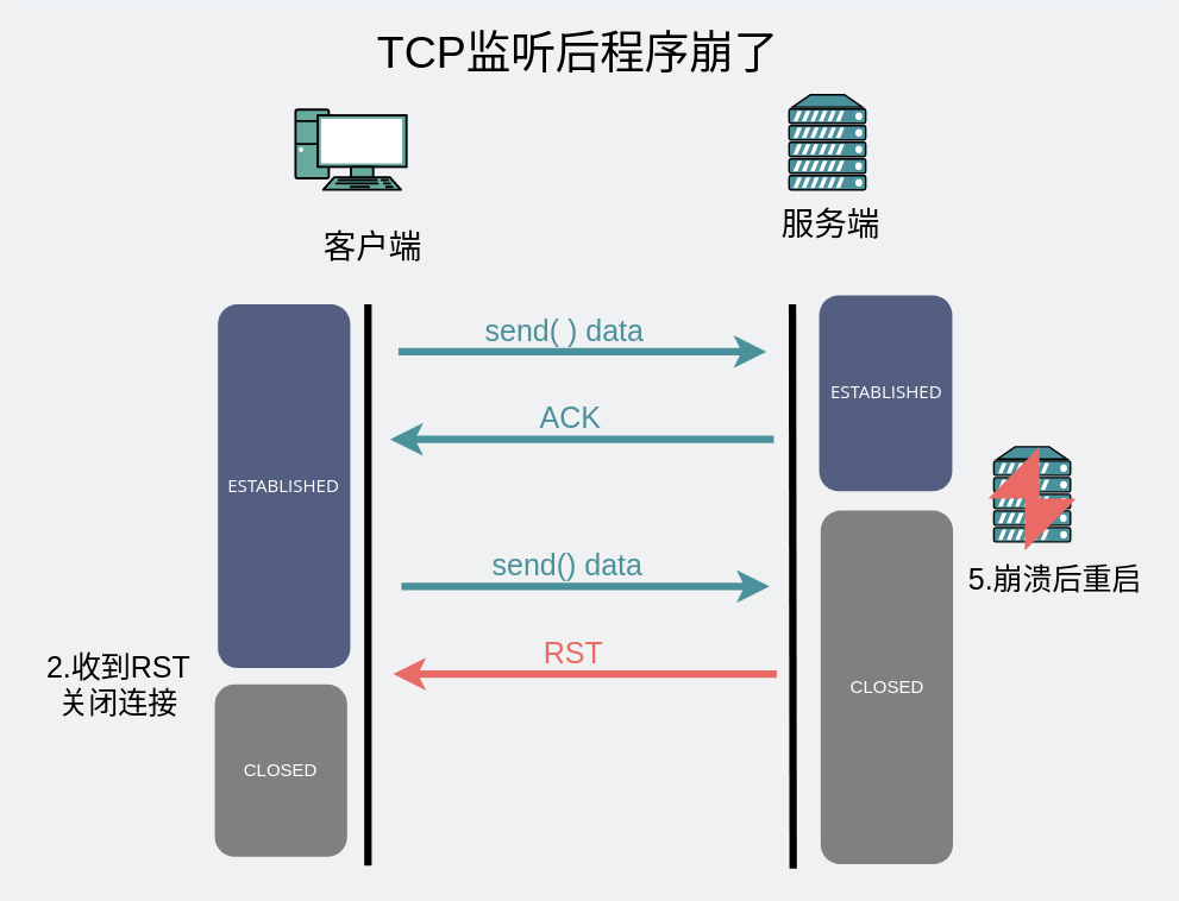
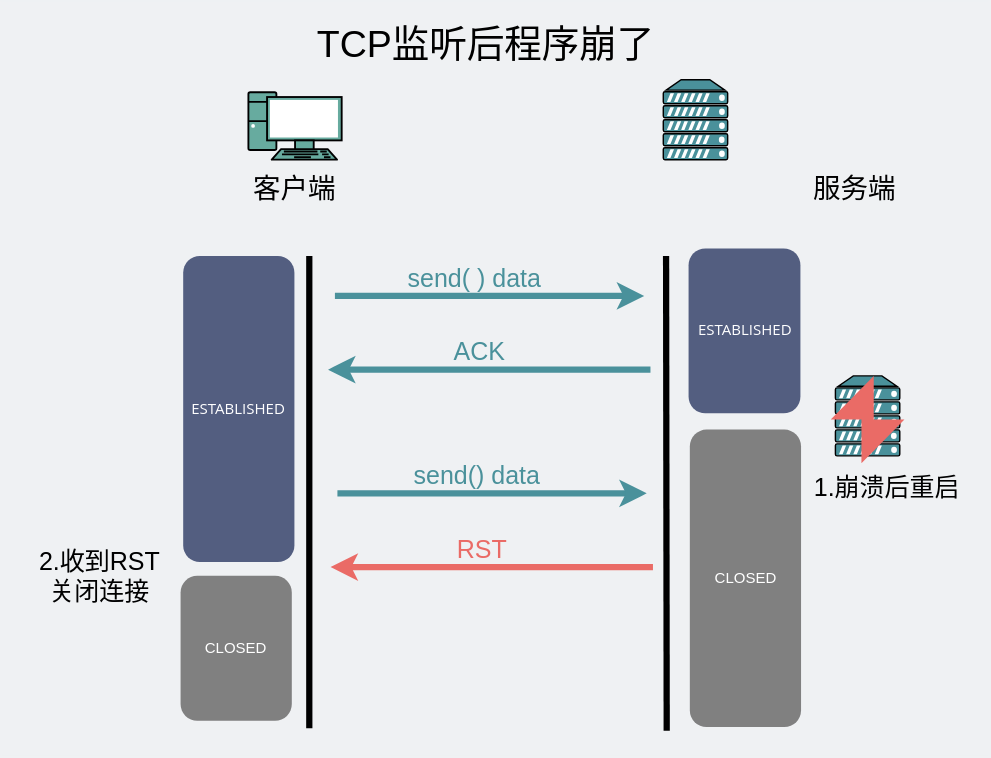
- <mxCell id="5" value="服务端" style="text;html=1;strokeColor=none;fillColor=none;align=center;verticalAlign=middle;whiteSpace=wrap;rounded=0;fontSize=22;" parent="1" vertex="1"><mxGeometry x="469.27" y="141" width="179" height="20" as="geometry" /></mxCell>
+ <mxCell id="5" value="服务端" style="text;html=1;strokeColor=none;fillColor=none;align=center;verticalAlign=middle;whiteSpace=wrap;rounded=0;fontSize=22;" parent="1" vertex="1"><mxGeometry x="594.27" y="141" width="179" height="20" as="geometry" /></mxCell>
- <mxCell id="3" value="客户端" style="text;html=1;strokeColor=none;fillColor=none;align=center;verticalAlign=middle;whiteSpace=wrap;rounded=0;fontSize=22;" parent="1" vertex="1"><mxGeometry x="161.09" y="156" width="179" height="20" as="geometry" /></mxCell>
+ <mxCell id="3" value="客户端" style="text;html=1;strokeColor=none;fillColor=none;align=center;verticalAlign=middle;whiteSpace=wrap;rounded=0;fontSize=22;" parent="1" vertex="1"><mxGeometry x="146.09" y="141" width="179" height="20" as="geometry" /></mxCell>
- <mxCell id="18" value="&lt;font style=&quot;font-size: 20px&quot;&gt;5.崩溃后重启&lt;/font&gt;" style="text;html=1;strokeColor=none;fillColor=none;align=center;verticalAlign=middle;whiteSpace=wrap;rounded=0;" vertex="1" parent="1"><mxGeometry x="648.27" y="372" width="122.73" height="33" as="geometry" /></mxCell>
+ <mxCell id="18" value="&lt;font style=&quot;font-size: 20px&quot;&gt;1.崩溃后重启&lt;/font&gt;" style="text;html=1;strokeColor=none;fillColor=none;align=center;verticalAlign=middle;whiteSpace=wrap;rounded=0;" vertex="1" parent="1"><mxGeometry x="648.27" y="372" width="122.73" height="33" as="geometry" /></mxCell>
